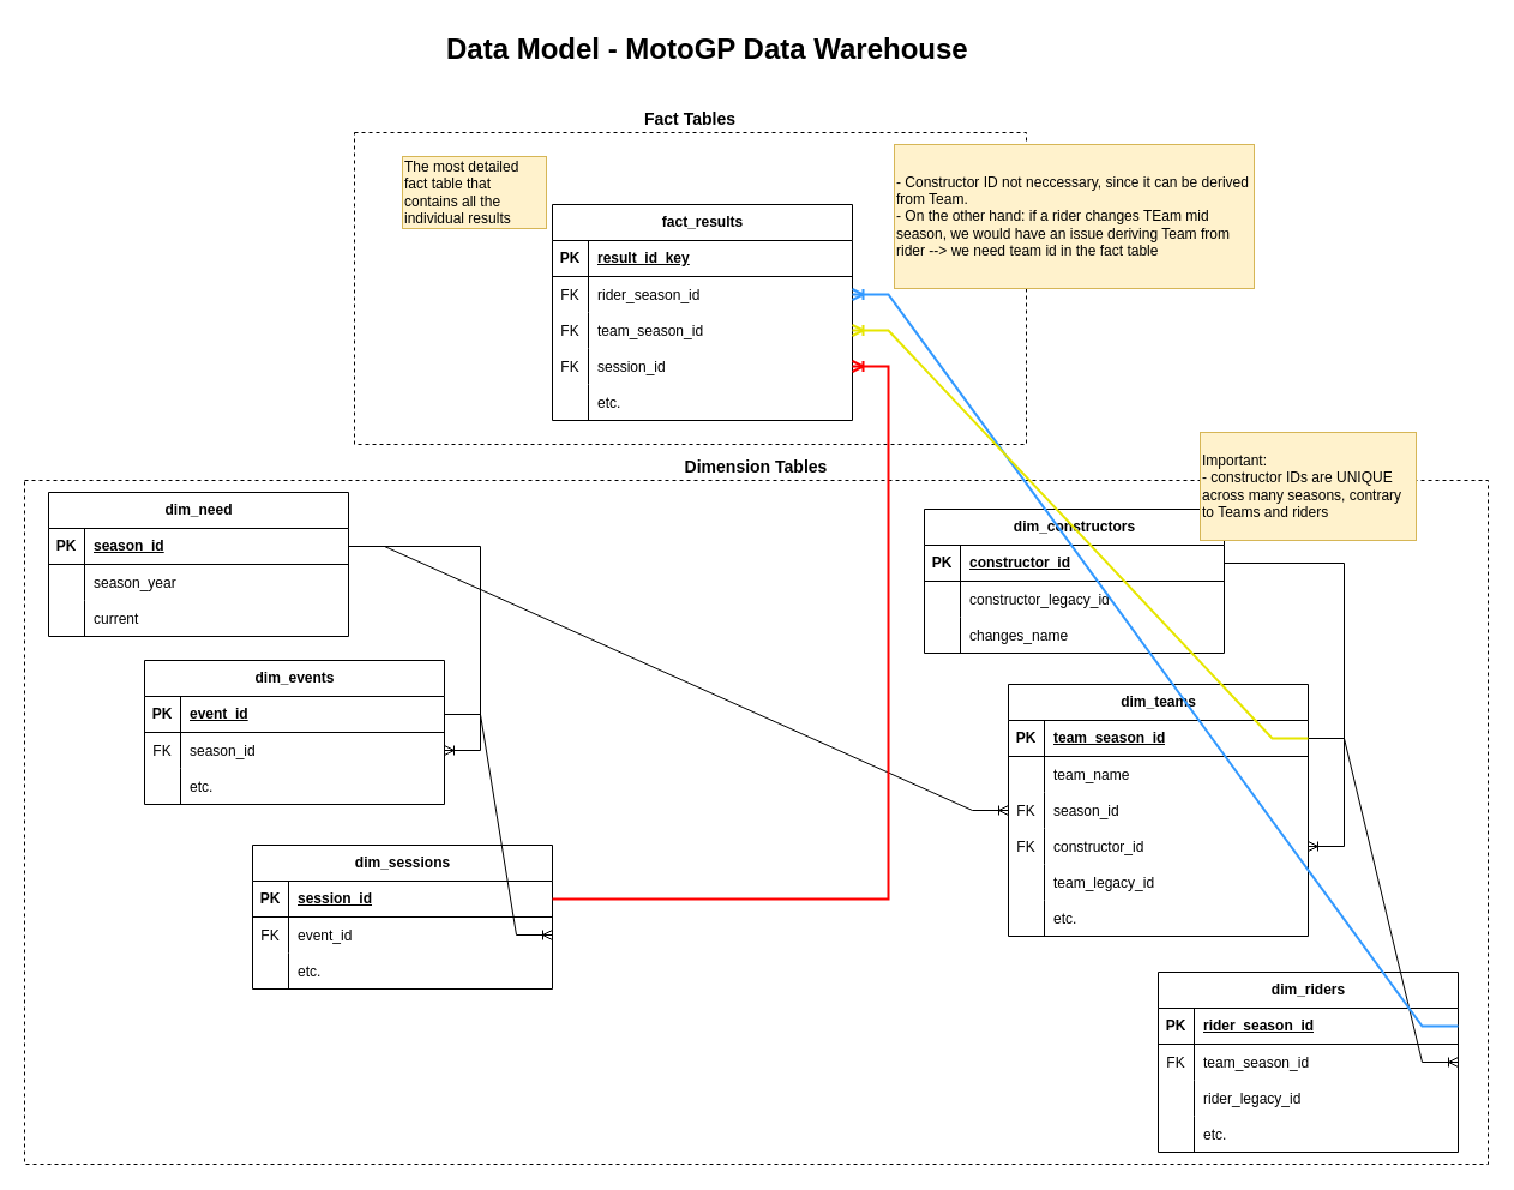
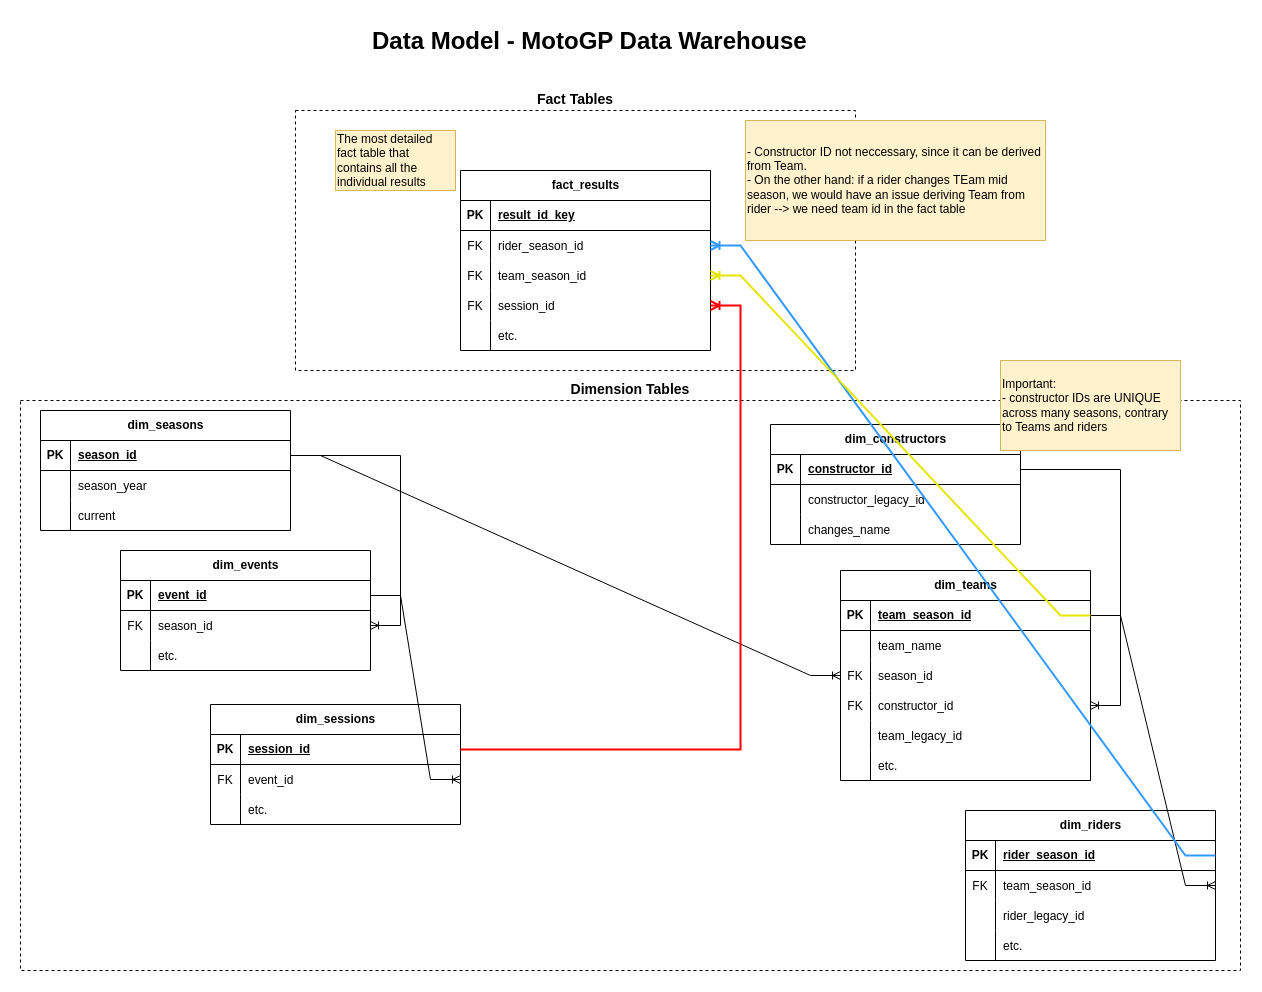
- <mxCell id="66" value="dim_need" style="shape=table;startSize=30;container=1;collapsible=1;childLayout=tableLayout;fixedRows=1;rowLines=0;fontStyle=1;align=center;resizeLast=1;html=1;" parent="1" vertex="1"><mxGeometry x="40" y="410" width="250" height="120" as="geometry" /></mxCell>
+ <mxCell id="66" value="dim_seasons" style="shape=table;startSize=30;container=1;collapsible=1;childLayout=tableLayout;fixedRows=1;rowLines=0;fontStyle=1;align=center;resizeLast=1;html=1;" parent="1" vertex="1"><mxGeometry x="40" y="410" width="250" height="120" as="geometry" /></mxCell>
